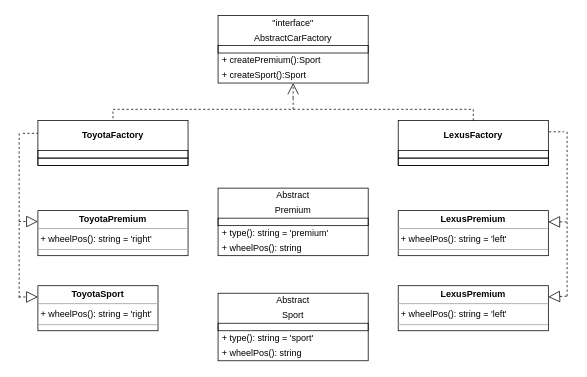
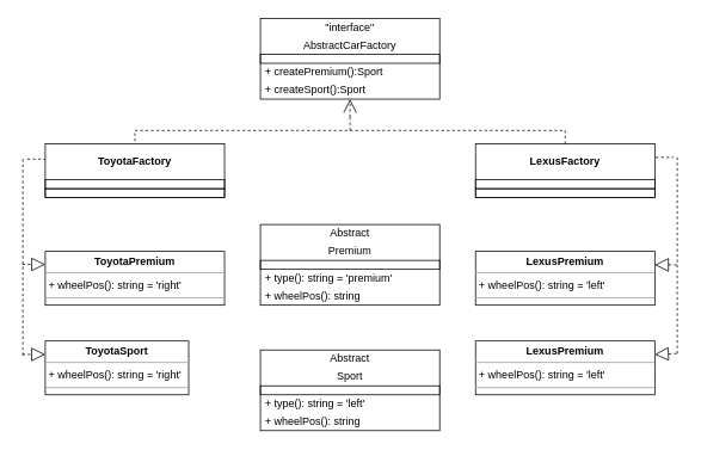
- <mxCell id="29" value="&amp;nbsp;+ type(): string = 'sport'" style="text;html=1;strokeColor=none;fillColor=none;align=left;verticalAlign=middle;whiteSpace=wrap;rounded=0;" vertex="1" parent="1"><mxGeometry x="290" y="440" width="200" height="20" as="geometry" /></mxCell>
+ <mxCell id="29" value="&amp;nbsp;+ type(): string = 'left'" style="text;html=1;strokeColor=none;fillColor=none;align=left;verticalAlign=middle;whiteSpace=wrap;rounded=0;" vertex="1" parent="1"><mxGeometry x="290" y="440" width="200" height="20" as="geometry" /></mxCell>
